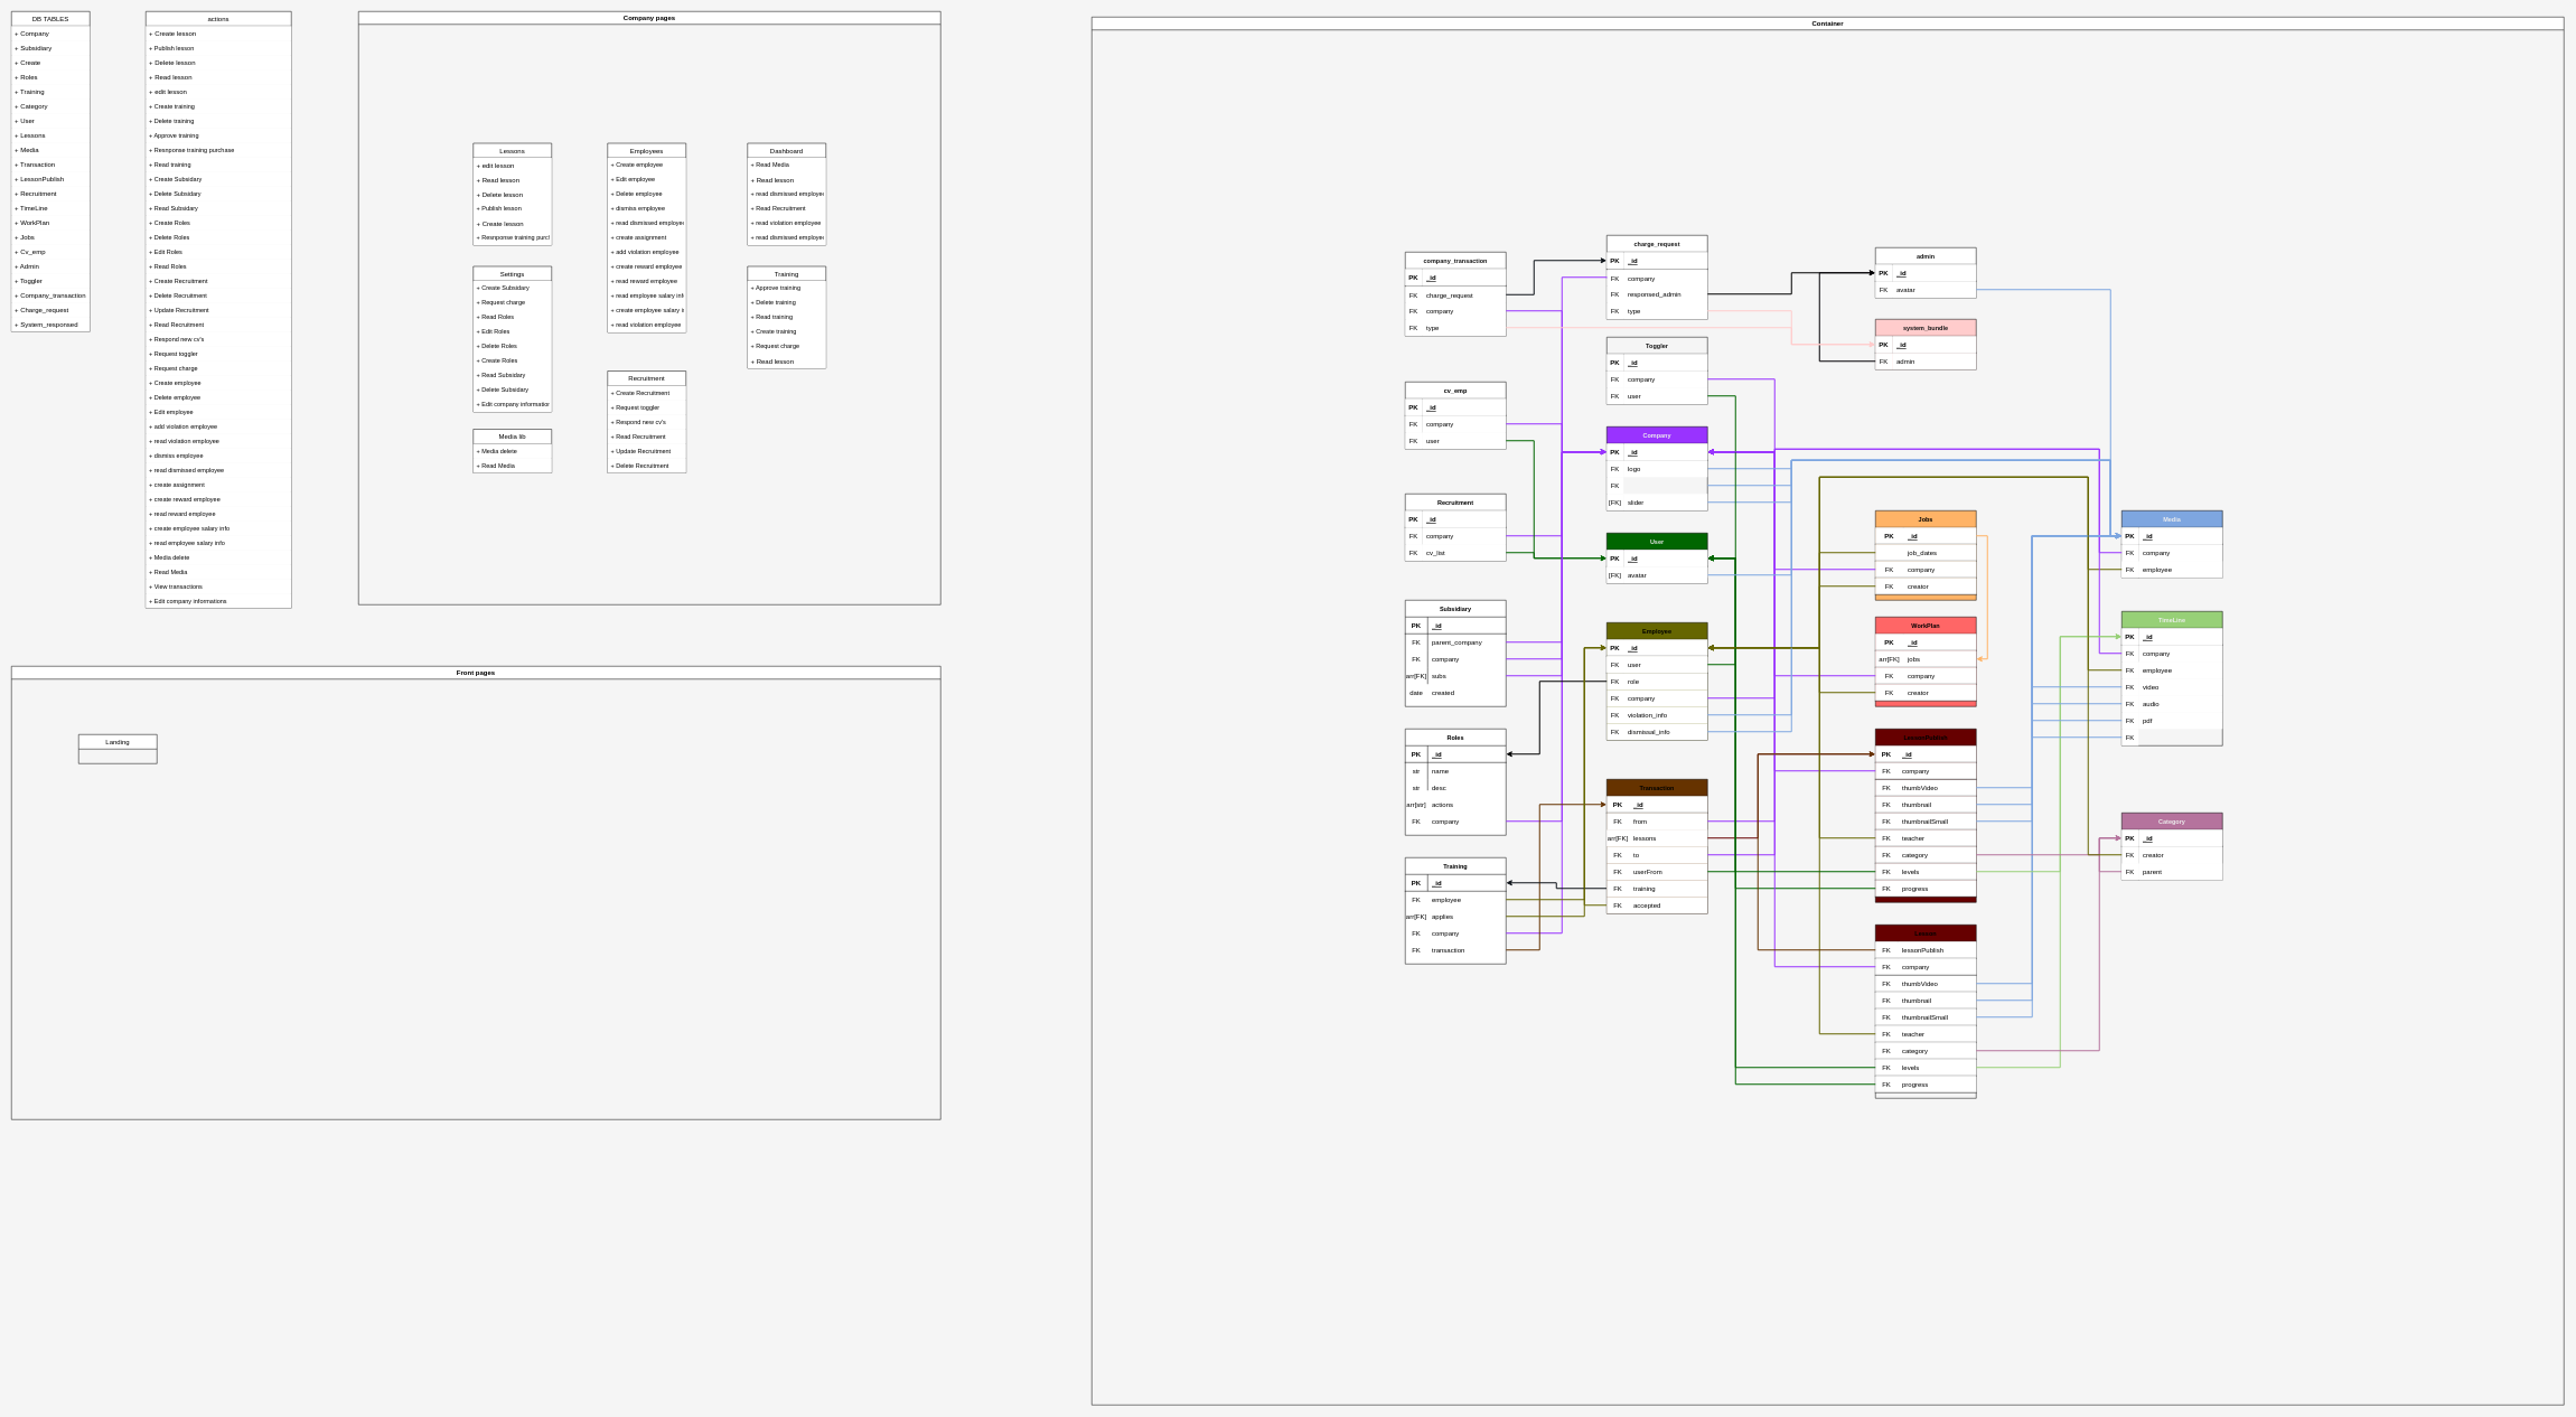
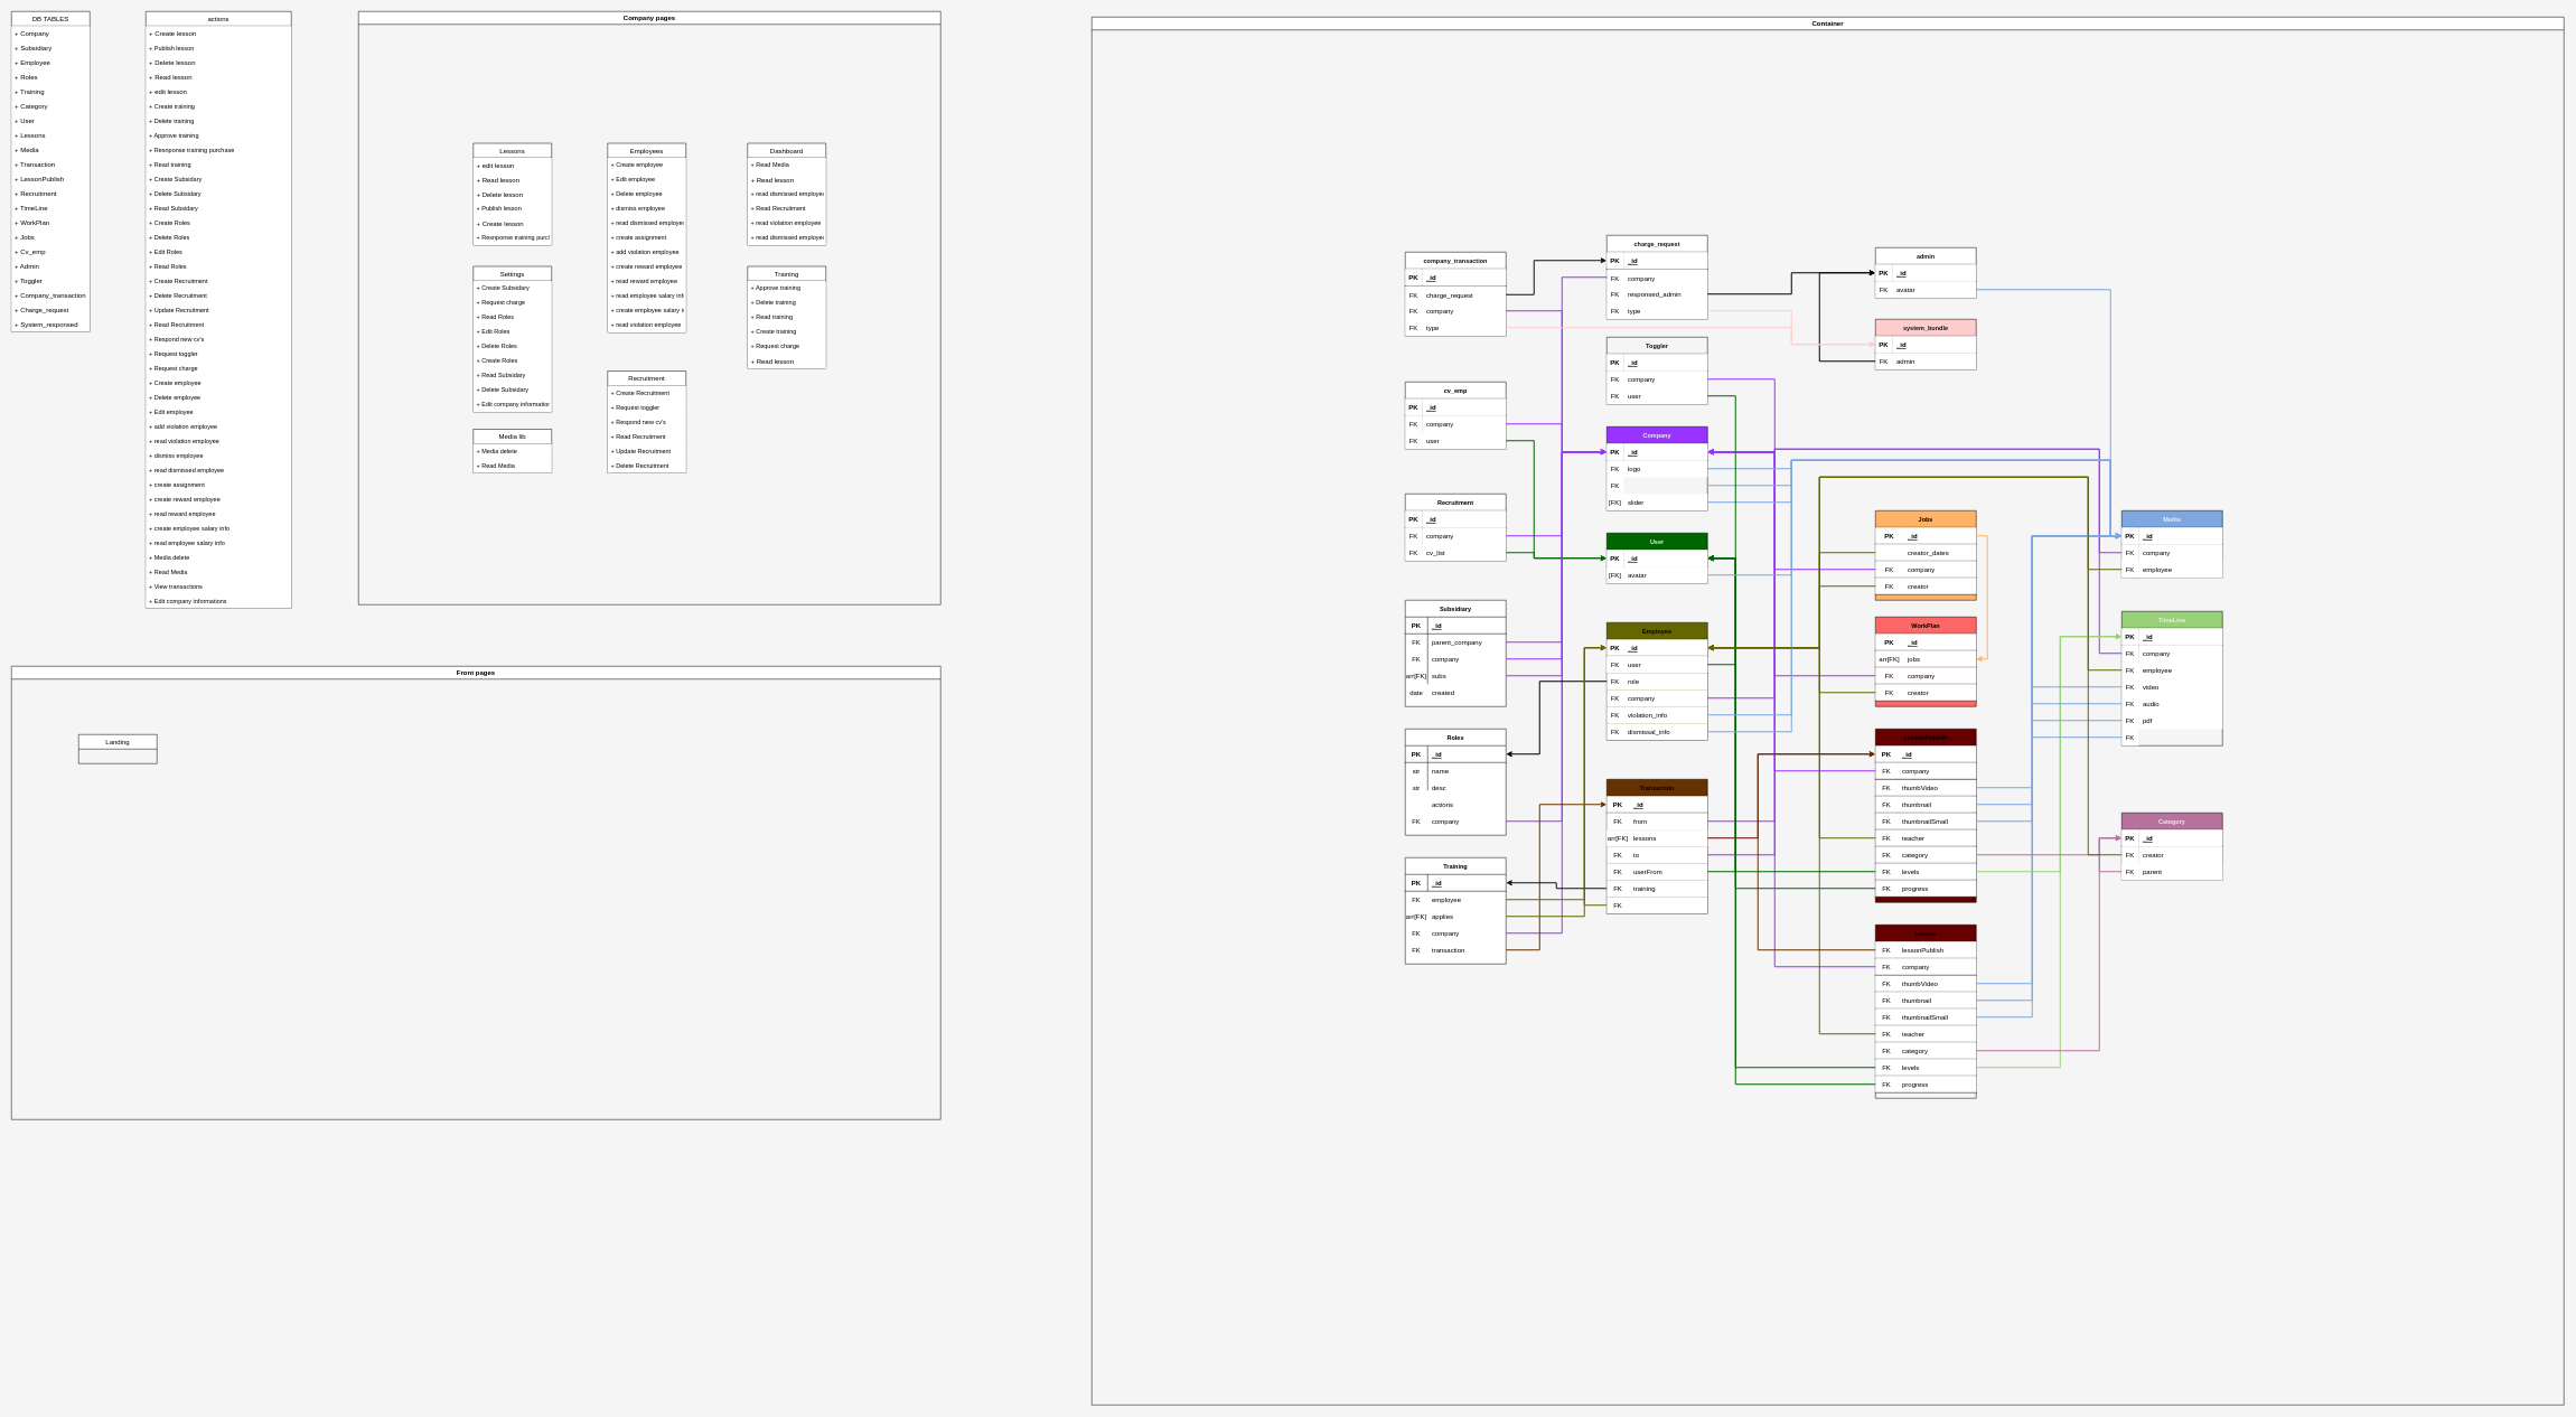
- <mxCell id="5" value="+ Create" style="text;strokeColor=none;align=left;verticalAlign=top;spacingLeft=4;spacingRight=4;overflow=hidden;rotatable=0;points=[[0,0.5],[1,0.5]];portConstraint=eastwest;fillColor=#ffffff;" vertex="1" parent="2"><mxGeometry y="78" width="140" height="26" as="geometry" /></mxCell>
+ <mxCell id="5" value="+ Employee" style="text;strokeColor=none;align=left;verticalAlign=top;spacingLeft=4;spacingRight=4;overflow=hidden;rotatable=0;points=[[0,0.5],[1,0.5]];portConstraint=eastwest;fillColor=#ffffff;" vertex="1" parent="2"><mxGeometry y="78" width="140" height="26" as="geometry" /></mxCell>
- <mxCell id="302" value="job_dates" style="shape=partialRectangle;connectable=0;fillColor=none;top=0;left=0;bottom=0;right=0;align=left;spacingLeft=6;fontStyle=0;overflow=hidden;" parent="301" vertex="1"><mxGeometry x="50" width="130" height="30" as="geometry" /></mxCell>
+ <mxCell id="302" value="creator_dates" style="shape=partialRectangle;connectable=0;fillColor=none;top=0;left=0;bottom=0;right=0;align=left;spacingLeft=6;fontStyle=0;overflow=hidden;" parent="301" vertex="1"><mxGeometry x="50" width="130" height="30" as="geometry" /></mxCell>
- <mxCell id="138" value="arr[str]" style="shape=partialRectangle;connectable=0;fillColor=none;top=0;left=0;bottom=0;right=0;editable=1;overflow=hidden;" parent="137" vertex="1"><mxGeometry width="40" height="30" as="geometry" /></mxCell>
- <mxCell id="476" value="accepted" style="shape=partialRectangle;connectable=0;fillColor=none;top=0;left=0;bottom=0;right=0;align=left;spacingLeft=6;overflow=hidden;" parent="474" vertex="1"><mxGeometry x="40" width="140" height="30" as="geometry" /></mxCell>
